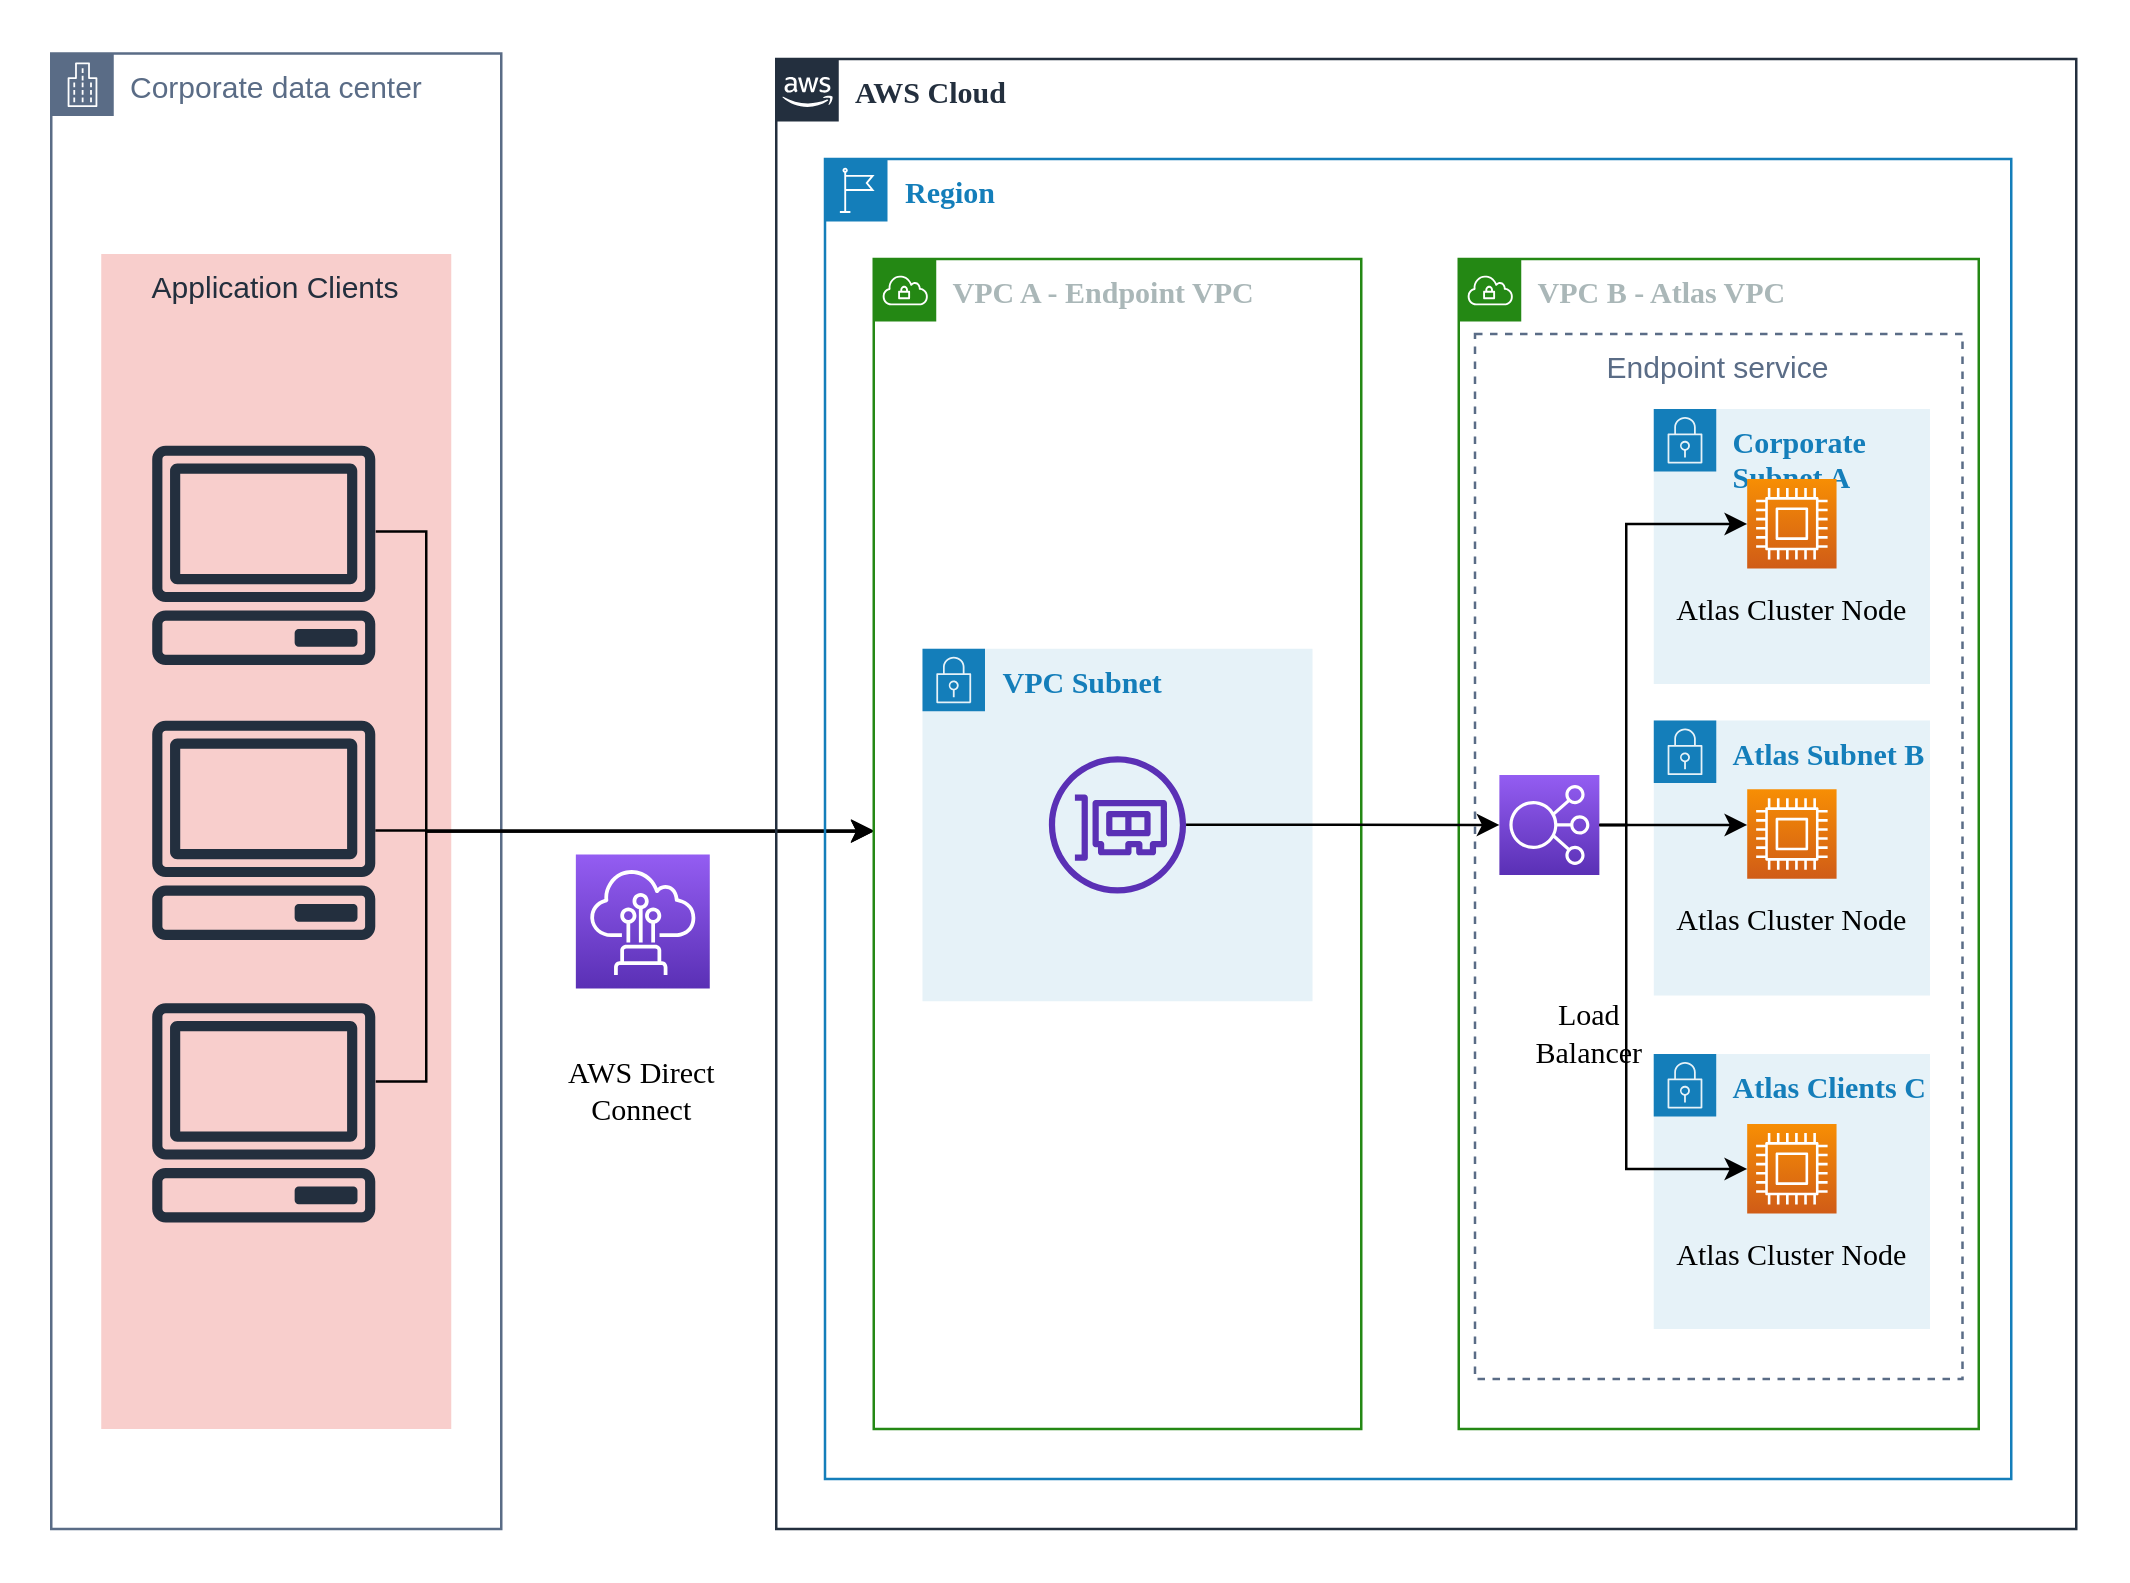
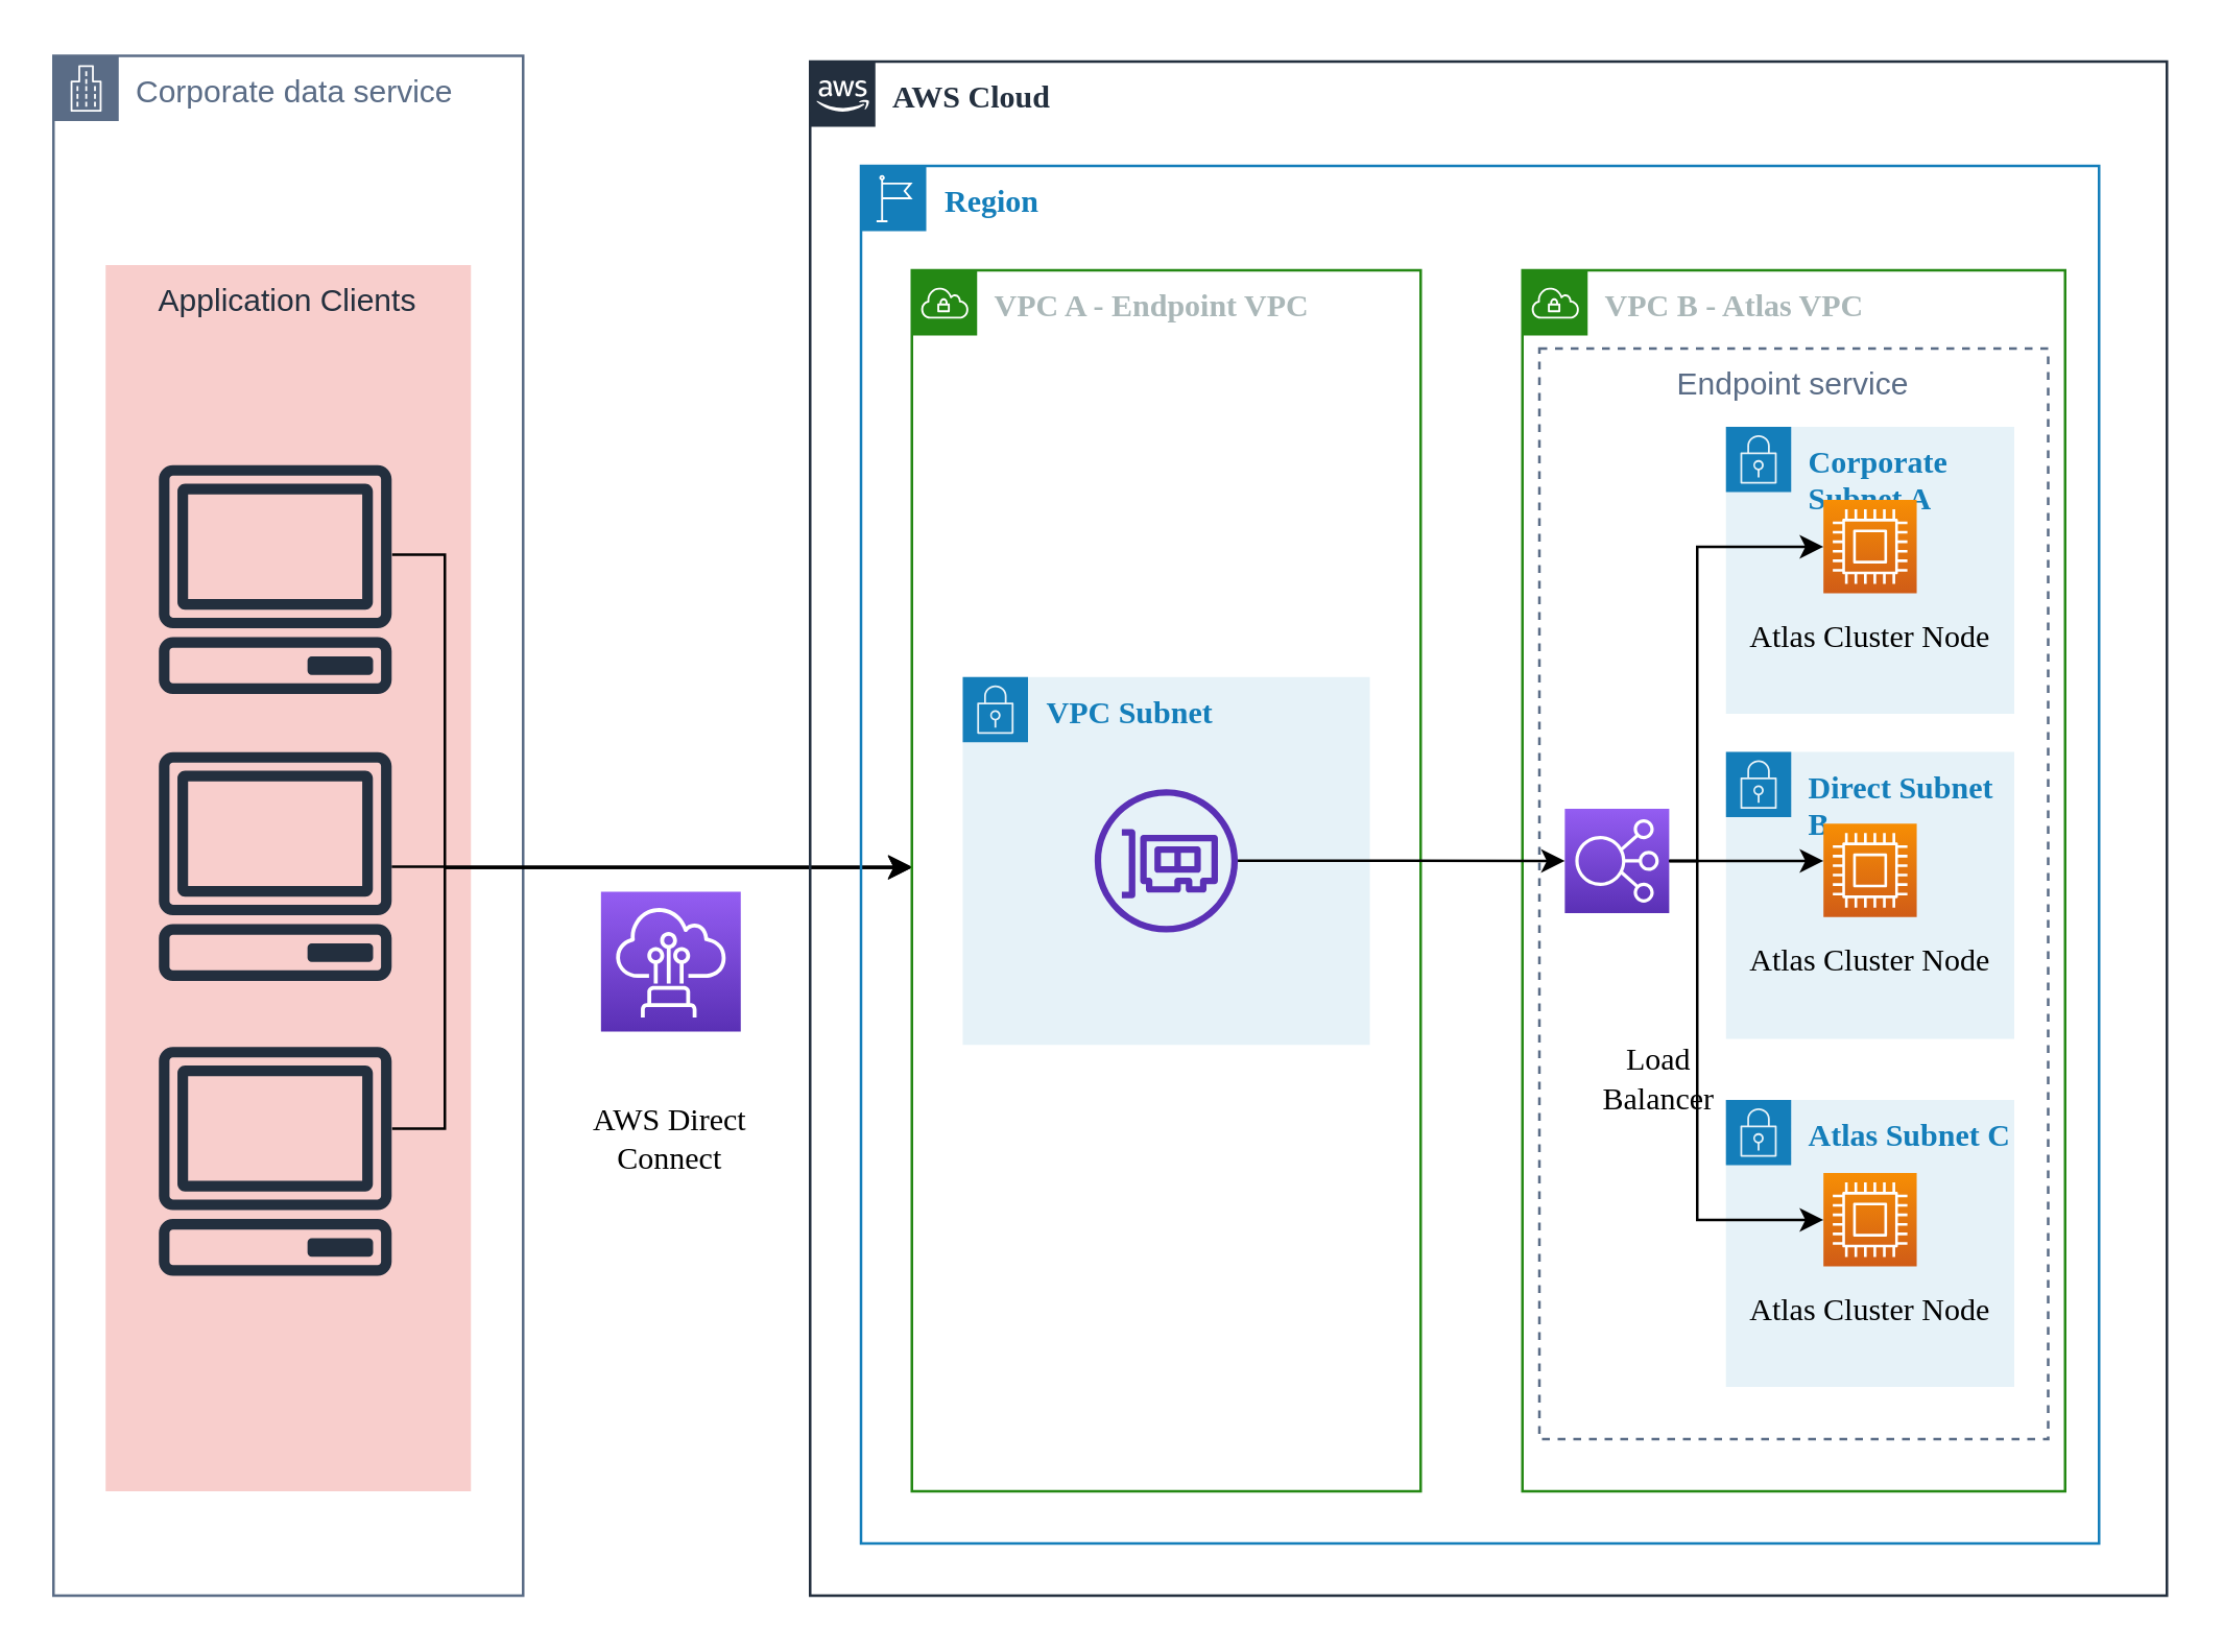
- <mxCell id="2" value="Corporate data center" style="points=[[0,0],[0.25,0],[0.5,0],[0.75,0],[1,0],[1,0.25],[1,0.5],[1,0.75],[1,1],[0.75,1],[0.5,1],[0.25,1],[0,1],[0,0.75],[0,0.5],[0,0.25]];outlineConnect=0;gradientColor=none;html=1;whiteSpace=wrap;fontSize=12;fontStyle=0;shape=mxgraph.aws4.group;grIcon=mxgraph.aws4.group_corporate_data_center;strokeColor=#5A6C86;fillColor=none;verticalAlign=top;align=left;spacingLeft=30;fontColor=#5A6C86;dashed=0;" vertex="1" parent="1"><mxGeometry x="20" y="20.79" width="180" height="590.21" as="geometry" /></mxCell>
+ <mxCell id="2" value="Corporate data service" style="points=[[0,0],[0.25,0],[0.5,0],[0.75,0],[1,0],[1,0.25],[1,0.5],[1,0.75],[1,1],[0.75,1],[0.5,1],[0.25,1],[0,1],[0,0.75],[0,0.5],[0,0.25]];outlineConnect=0;gradientColor=none;html=1;whiteSpace=wrap;fontSize=12;fontStyle=0;shape=mxgraph.aws4.group;grIcon=mxgraph.aws4.group_corporate_data_center;strokeColor=#5A6C86;fillColor=none;verticalAlign=top;align=left;spacingLeft=30;fontColor=#5A6C86;dashed=0;" vertex="1" parent="1"><mxGeometry x="20" y="20.79" width="180" height="590.21" as="geometry" /></mxCell>
- <mxCell id="23" value="&lt;b&gt;&lt;font face=&quot;Akzidenz-Grotesk&quot;&gt;Atlas Subnet B&lt;/font&gt;&lt;/b&gt;" style="points=[[0,0],[0.25,0],[0.5,0],[0.75,0],[1,0],[1,0.25],[1,0.5],[1,0.75],[1,1],[0.75,1],[0.5,1],[0.25,1],[0,1],[0,0.75],[0,0.5],[0,0.25]];outlineConnect=0;gradientColor=none;html=1;whiteSpace=wrap;fontSize=12;fontStyle=0;shape=mxgraph.aws4.group;grIcon=mxgraph.aws4.group_security_group;grStroke=0;strokeColor=#147EBA;fillColor=#E6F2F8;verticalAlign=top;align=left;spacingLeft=30;fontColor=#147EBA;dashed=0;" parent="1" vertex="1"><mxGeometry x="661.01" y="287.62" width="110.5" height="110" as="geometry" /></mxCell>
+ <mxCell id="23" value="&lt;b&gt;&lt;font face=&quot;Akzidenz-Grotesk&quot;&gt;Direct Subnet B&lt;/font&gt;&lt;/b&gt;" style="points=[[0,0],[0.25,0],[0.5,0],[0.75,0],[1,0],[1,0.25],[1,0.5],[1,0.75],[1,1],[0.75,1],[0.5,1],[0.25,1],[0,1],[0,0.75],[0,0.5],[0,0.25]];outlineConnect=0;gradientColor=none;html=1;whiteSpace=wrap;fontSize=12;fontStyle=0;shape=mxgraph.aws4.group;grIcon=mxgraph.aws4.group_security_group;grStroke=0;strokeColor=#147EBA;fillColor=#E6F2F8;verticalAlign=top;align=left;spacingLeft=30;fontColor=#147EBA;dashed=0;" parent="1" vertex="1"><mxGeometry x="661.01" y="287.62" width="110.5" height="110" as="geometry" /></mxCell>
- <mxCell id="26" value="&lt;b&gt;&lt;font face=&quot;Akzidenz-Grotesk&quot;&gt;Atlas Clients C&lt;/font&gt;&lt;/b&gt;" style="points=[[0,0],[0.25,0],[0.5,0],[0.75,0],[1,0],[1,0.25],[1,0.5],[1,0.75],[1,1],[0.75,1],[0.5,1],[0.25,1],[0,1],[0,0.75],[0,0.5],[0,0.25]];outlineConnect=0;gradientColor=none;html=1;whiteSpace=wrap;fontSize=12;fontStyle=0;shape=mxgraph.aws4.group;grIcon=mxgraph.aws4.group_security_group;grStroke=0;strokeColor=#147EBA;fillColor=#E6F2F8;verticalAlign=top;align=left;spacingLeft=30;fontColor=#147EBA;dashed=0;" parent="1" vertex="1"><mxGeometry x="660.99" y="421" width="110.5" height="110" as="geometry" /></mxCell>
+ <mxCell id="26" value="&lt;b&gt;&lt;font face=&quot;Akzidenz-Grotesk&quot;&gt;Atlas Subnet C&lt;/font&gt;&lt;/b&gt;" style="points=[[0,0],[0.25,0],[0.5,0],[0.75,0],[1,0],[1,0.25],[1,0.5],[1,0.75],[1,1],[0.75,1],[0.5,1],[0.25,1],[0,1],[0,0.75],[0,0.5],[0,0.25]];outlineConnect=0;gradientColor=none;html=1;whiteSpace=wrap;fontSize=12;fontStyle=0;shape=mxgraph.aws4.group;grIcon=mxgraph.aws4.group_security_group;grStroke=0;strokeColor=#147EBA;fillColor=#E6F2F8;verticalAlign=top;align=left;spacingLeft=30;fontColor=#147EBA;dashed=0;" parent="1" vertex="1"><mxGeometry x="660.99" y="421" width="110.5" height="110" as="geometry" /></mxCell>
